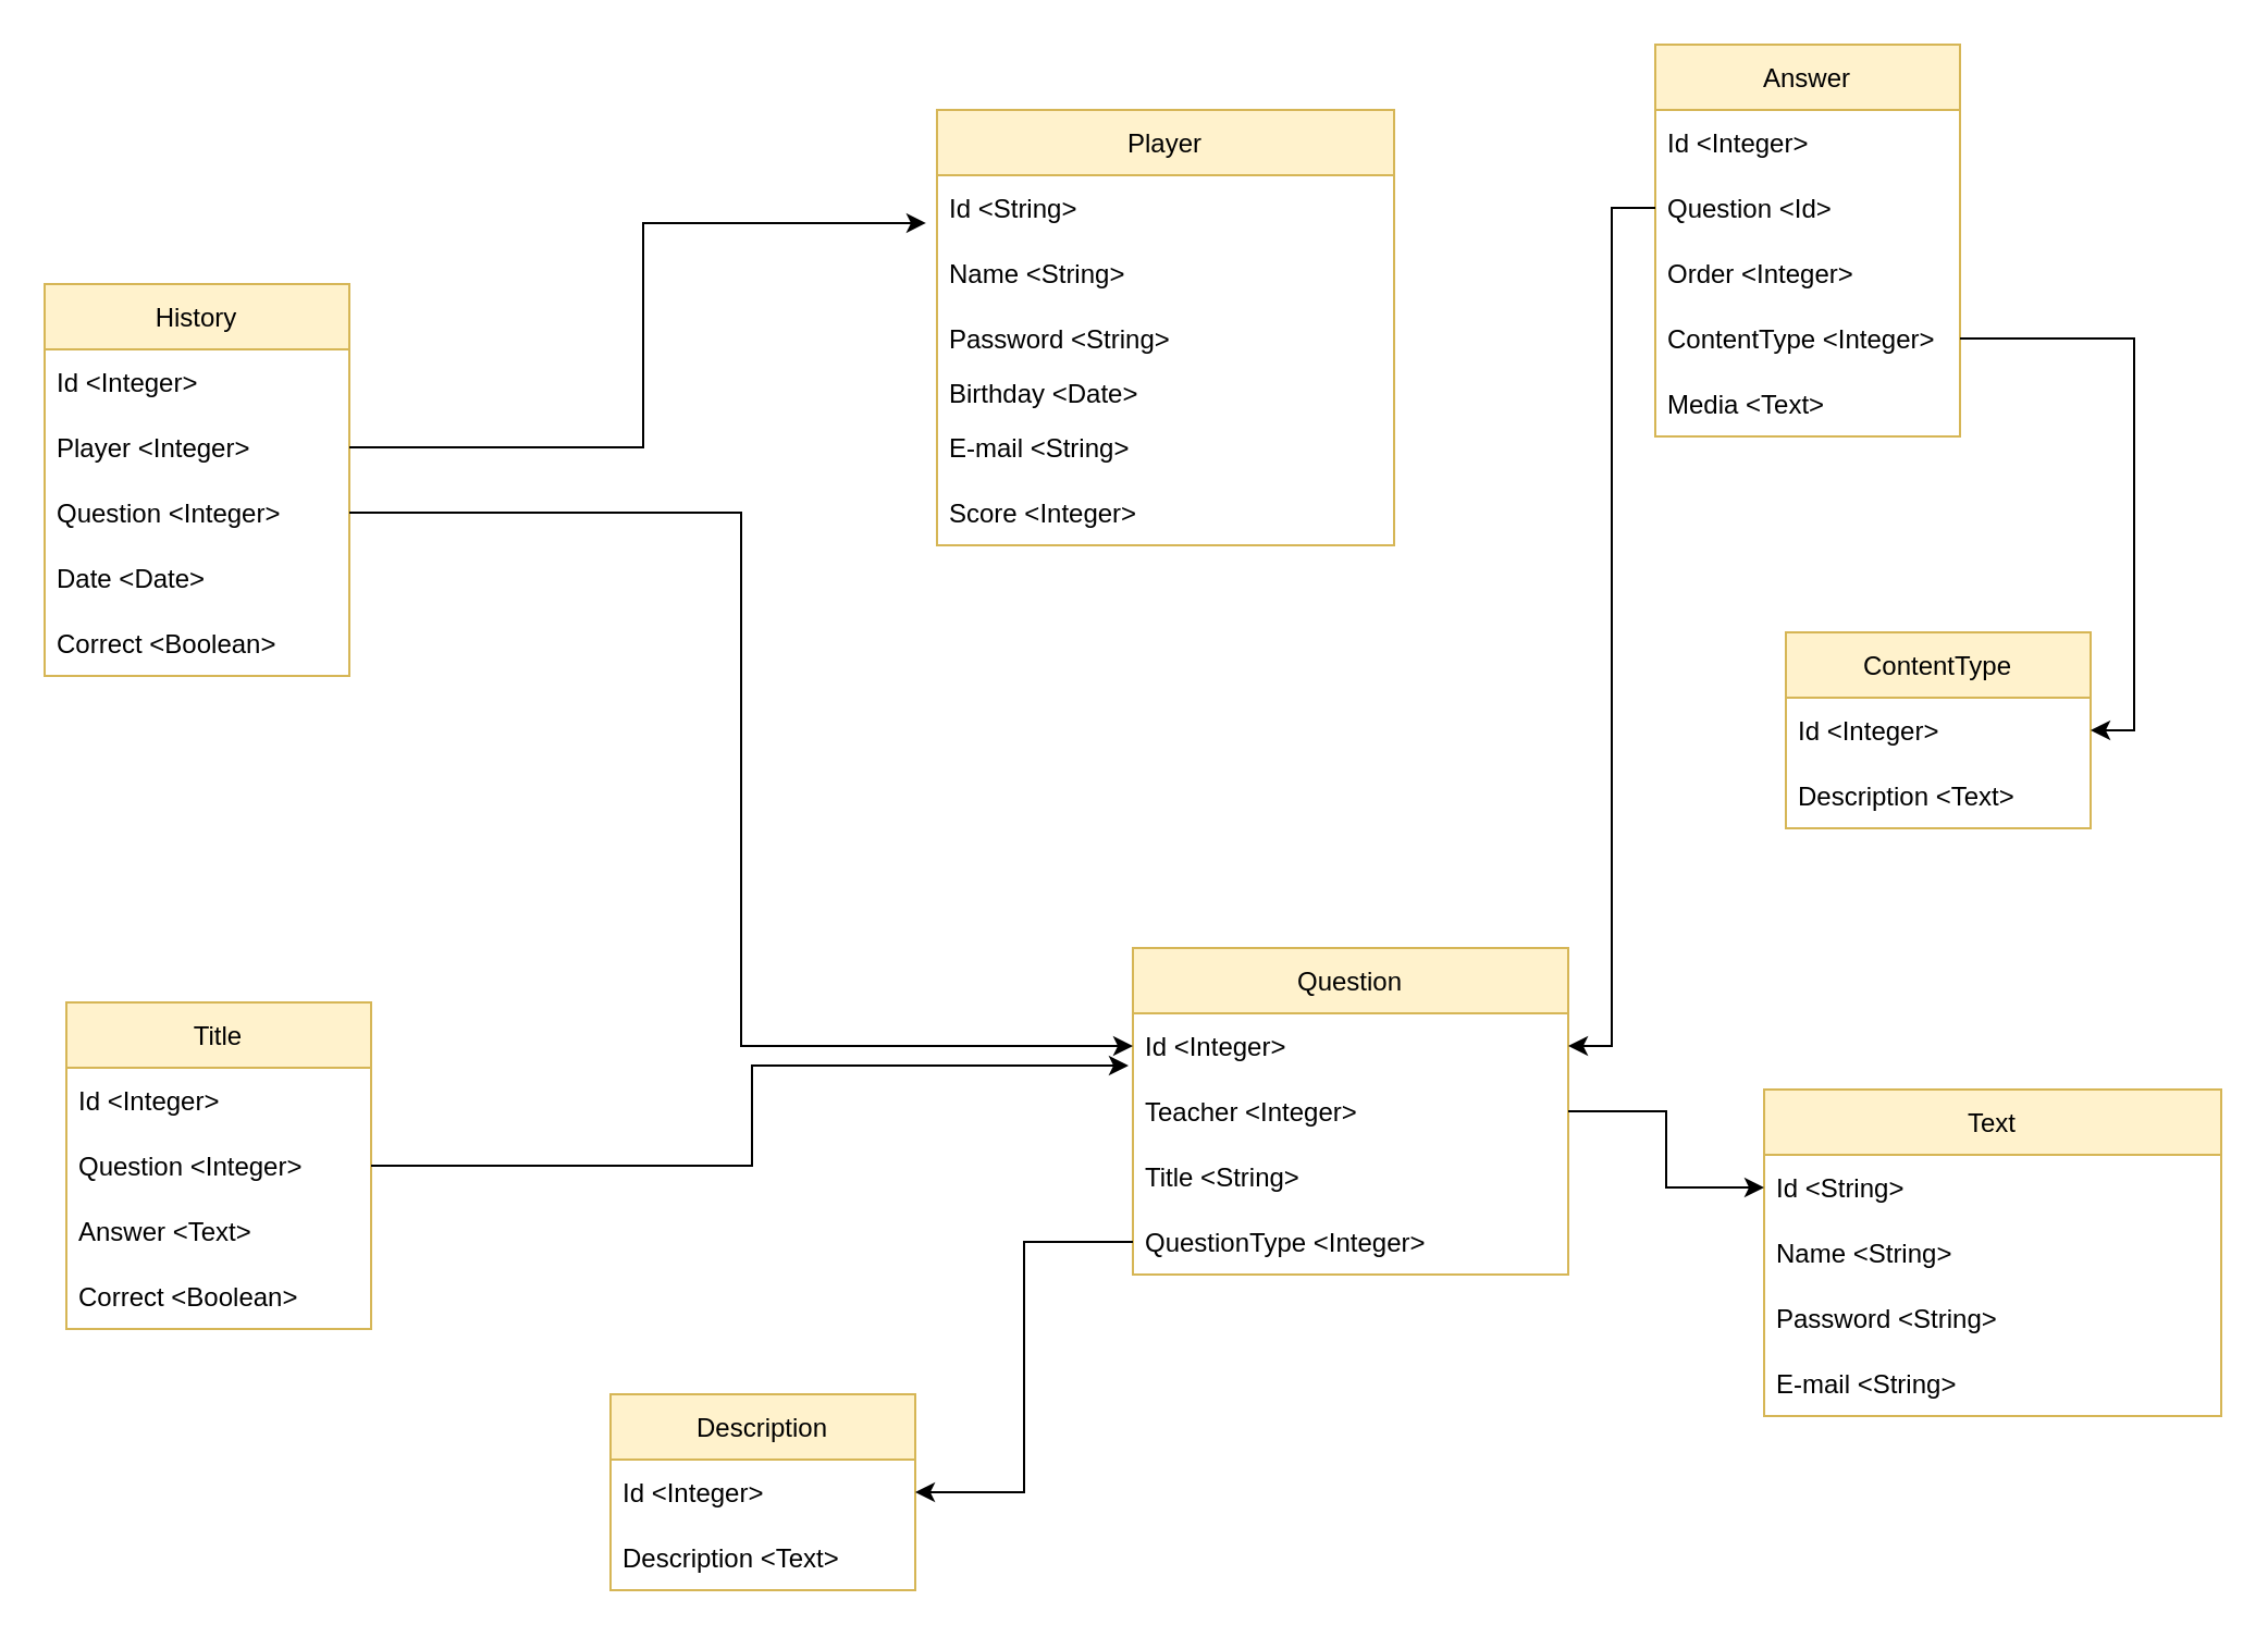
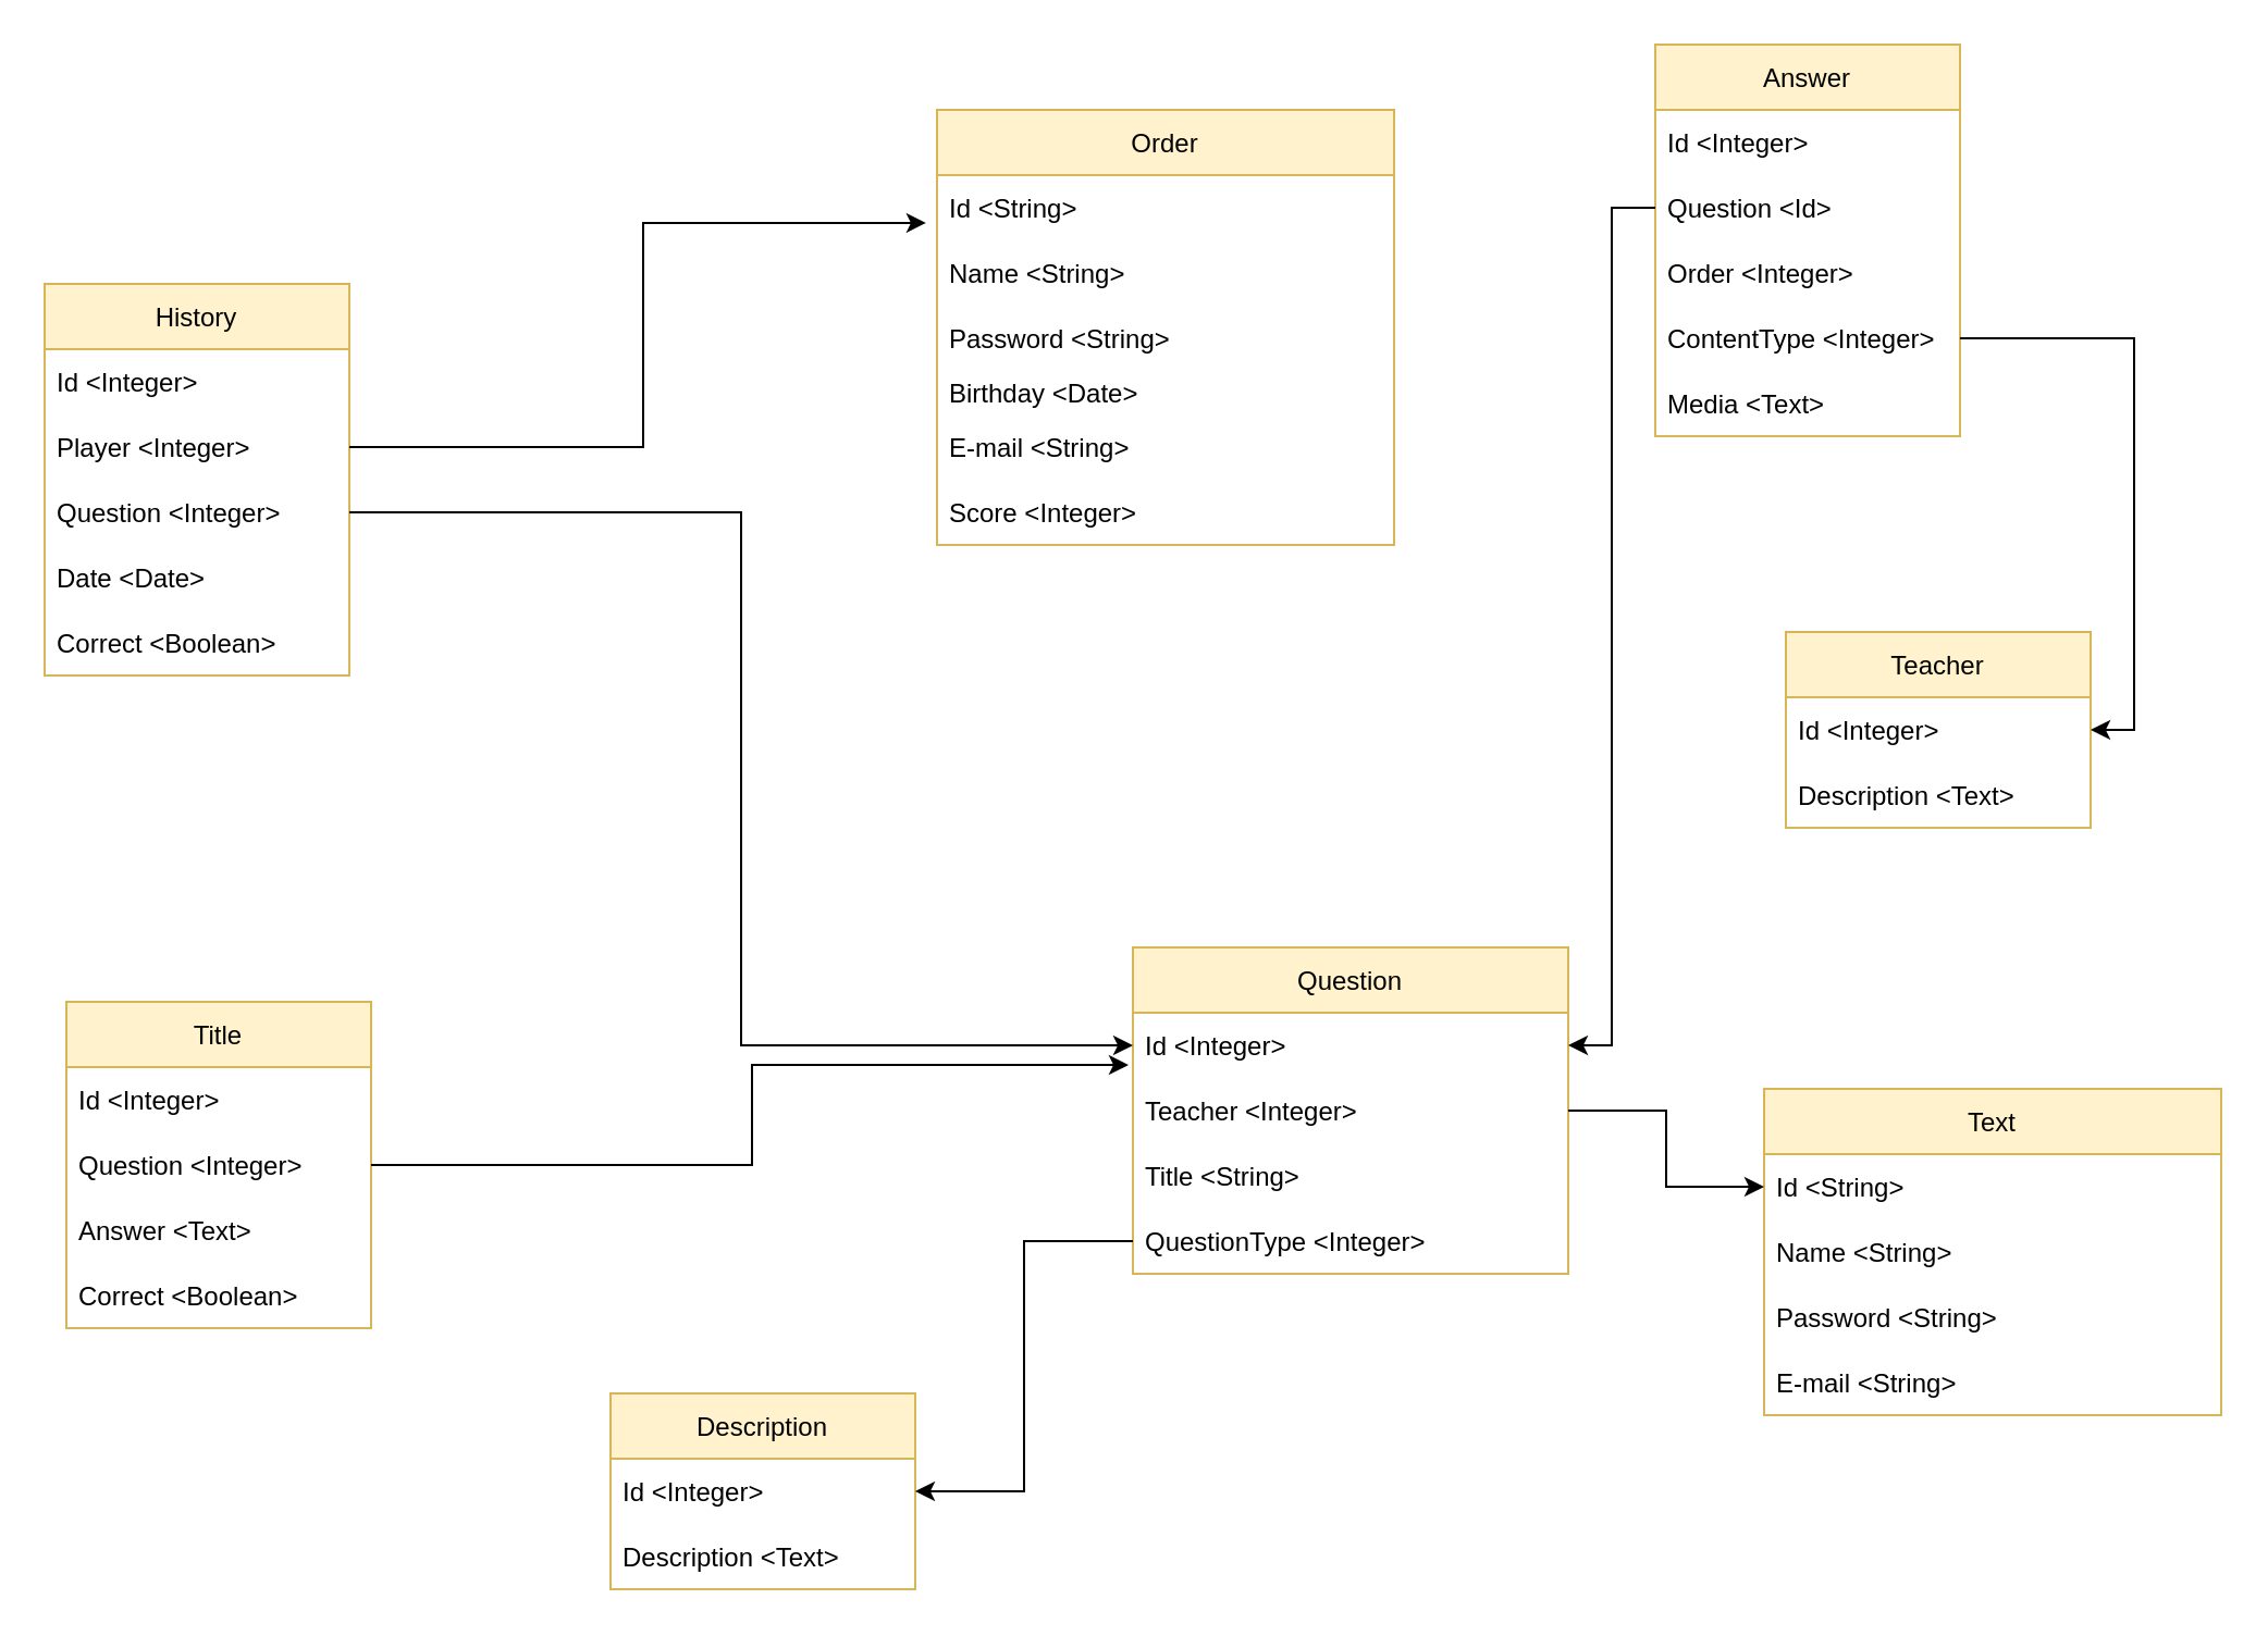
- <mxCell id="2" value="Player" style="swimlane;fontStyle=0;childLayout=stackLayout;horizontal=1;startSize=30;horizontalStack=0;resizeParent=1;resizeParentMax=0;resizeLast=0;collapsible=1;marginBottom=0;fillColor=#fff2cc;strokeColor=#d6b656;" vertex="1" parent="1"><mxGeometry x="430" y="50" width="210" height="200" as="geometry"><mxRectangle x="120" y="150" width="70" height="30" as="alternateBounds" /></mxGeometry></mxCell>
+ <mxCell id="2" value="Order" style="swimlane;fontStyle=0;childLayout=stackLayout;horizontal=1;startSize=30;horizontalStack=0;resizeParent=1;resizeParentMax=0;resizeLast=0;collapsible=1;marginBottom=0;fillColor=#fff2cc;strokeColor=#d6b656;" vertex="1" parent="1"><mxGeometry x="430" y="50" width="210" height="200" as="geometry"><mxRectangle x="120" y="150" width="70" height="30" as="alternateBounds" /></mxGeometry></mxCell>
- <mxCell id="33" value="ContentType" style="swimlane;fontStyle=0;childLayout=stackLayout;horizontal=1;startSize=30;horizontalStack=0;resizeParent=1;resizeParentMax=0;resizeLast=0;collapsible=1;marginBottom=0;fillColor=#fff2cc;strokeColor=#d6b656;" vertex="1" parent="1"><mxGeometry x="820" y="290" width="140" height="90" as="geometry" /></mxCell>
+ <mxCell id="33" value="Teacher" style="swimlane;fontStyle=0;childLayout=stackLayout;horizontal=1;startSize=30;horizontalStack=0;resizeParent=1;resizeParentMax=0;resizeLast=0;collapsible=1;marginBottom=0;fillColor=#fff2cc;strokeColor=#d6b656;" vertex="1" parent="1"><mxGeometry x="820" y="290" width="140" height="90" as="geometry" /></mxCell>
